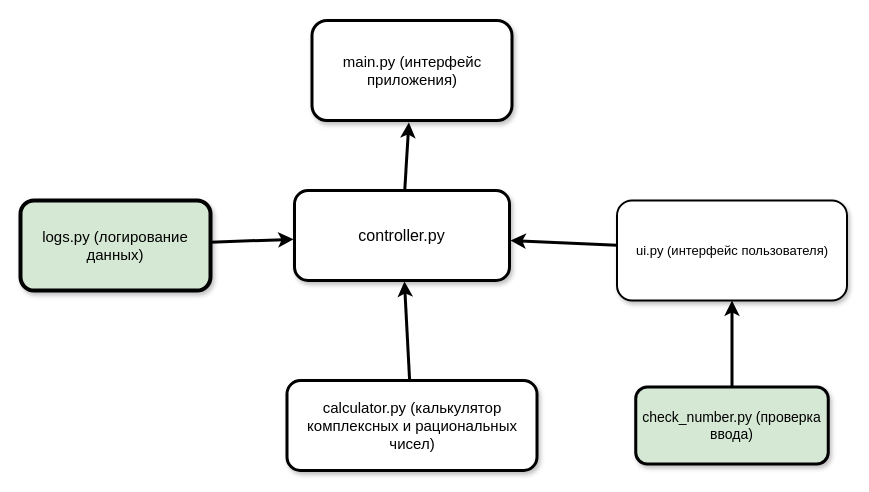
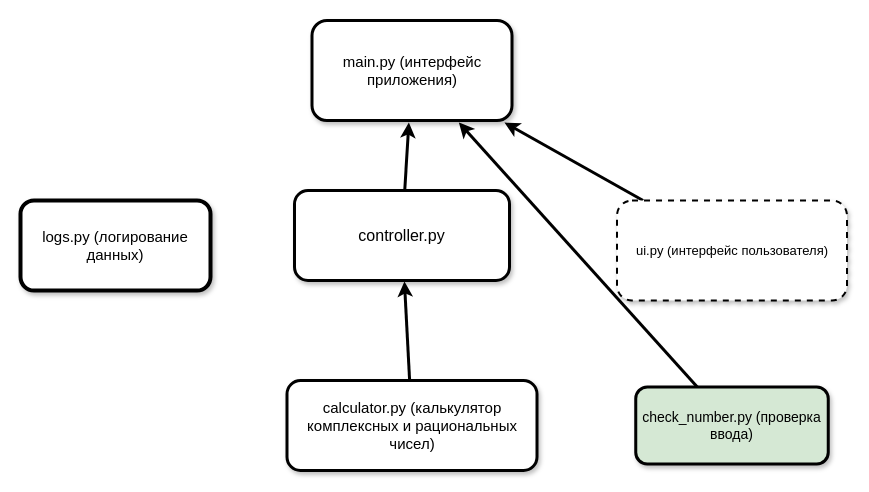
- <mxCell id="10" value="" style="edgeStyle=none;html=1;strokeWidth=3;" edge="1" parent="1" source="11" target="5"><mxGeometry relative="1" as="geometry" /></mxCell>
- <mxCell id="2" value="" style="edgeStyle=none;html=1;strokeWidth=3;" edge="1" parent="1" source="3" target="5"><mxGeometry relative="1" as="geometry" /></mxCell>
+ <mxCell id="2" value="" style="edgeStyle=none;html=1;strokeWidth=3;" edge="1" parent="1" source="3" target="6"><mxGeometry relative="1" as="geometry" /></mxCell>
- <mxCell id="11" value="&lt;font style=&quot;font-size: 15px&quot;&gt;logs.py (логирование данных)&lt;/font&gt;" style="rounded=1;whiteSpace=wrap;html=1;shadow=1;labelBackgroundColor=none;labelBorderColor=none;fontSize=13;strokeWidth=4;fillColor=#d5e8d4;" parent="1" vertex="1"><mxGeometry x="20" y="200" width="190" height="90" as="geometry" /></mxCell>
+ <mxCell id="11" value="&lt;font style=&quot;font-size: 15px&quot;&gt;logs.py (логирование данных)&lt;/font&gt;" style="rounded=1;whiteSpace=wrap;html=1;shadow=1;labelBackgroundColor=none;labelBorderColor=none;fontSize=13;strokeWidth=4;" parent="1" vertex="1"><mxGeometry x="20" y="200" width="190" height="90" as="geometry" /></mxCell>
- <mxCell id="3" value="ui.py (интерфейс пользователя)" style="rounded=1;whiteSpace=wrap;html=1;shadow=1;labelBackgroundColor=none;labelBorderColor=none;fontSize=13;strokeWidth=2;" parent="1" vertex="1"><mxGeometry x="616.5" y="200" width="230" height="100" as="geometry" /></mxCell>
+ <mxCell id="3" value="ui.py (интерфейс пользователя)" style="rounded=1;whiteSpace=wrap;html=1;shadow=1;labelBackgroundColor=none;labelBorderColor=none;fontSize=13;strokeWidth=2;dashed=1;" parent="1" vertex="1"><mxGeometry x="616.5" y="200" width="230" height="100" as="geometry" /></mxCell>
- <mxCell id="12" value="" style="edgeStyle=none;html=1;strokeWidth=3;" edge="1" parent="1" source="13" target="3"><mxGeometry relative="1" as="geometry" /></mxCell>
+ <mxCell id="12" value="" style="edgeStyle=none;html=1;strokeWidth=3;" edge="1" parent="1" source="13" target="6"><mxGeometry relative="1" as="geometry" /></mxCell>
